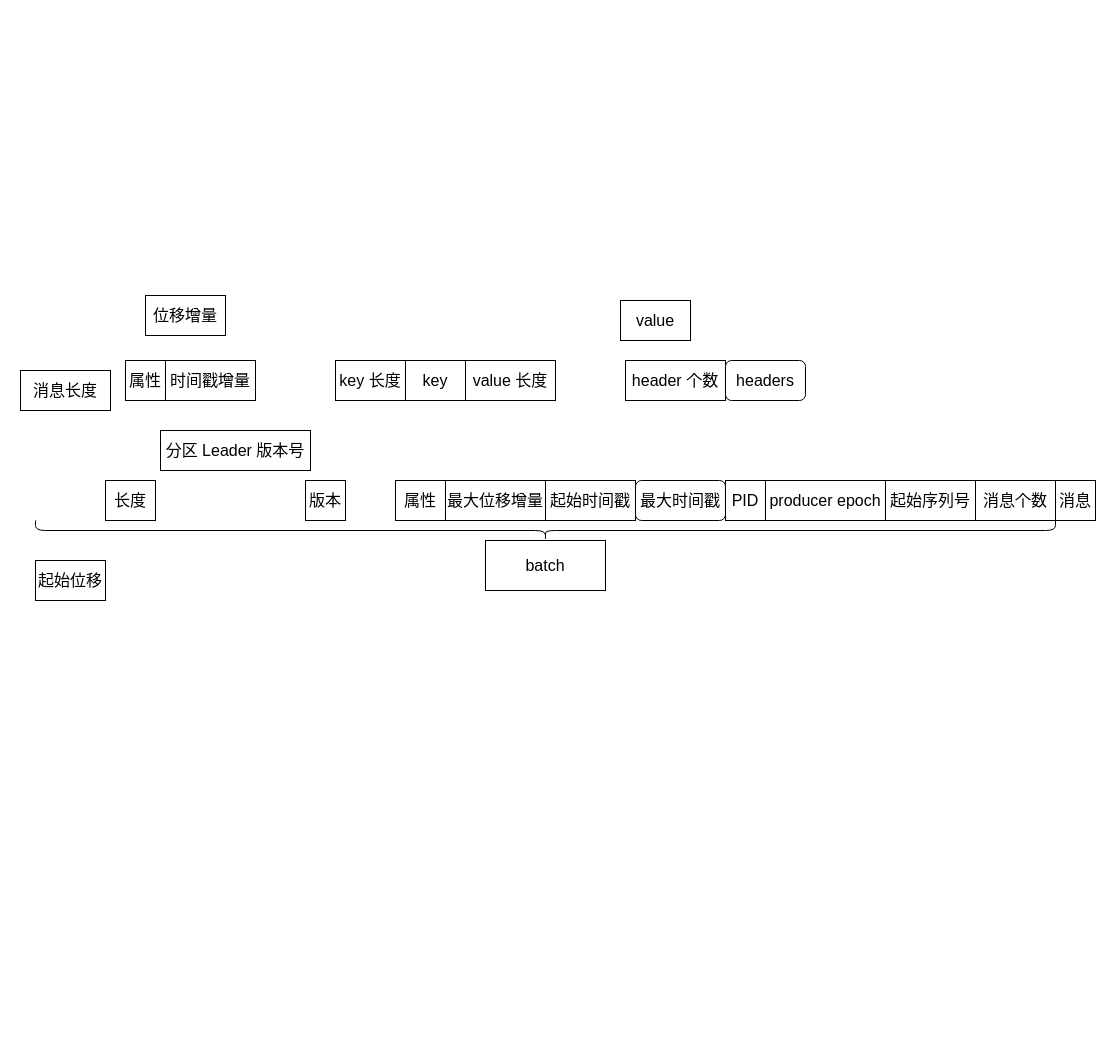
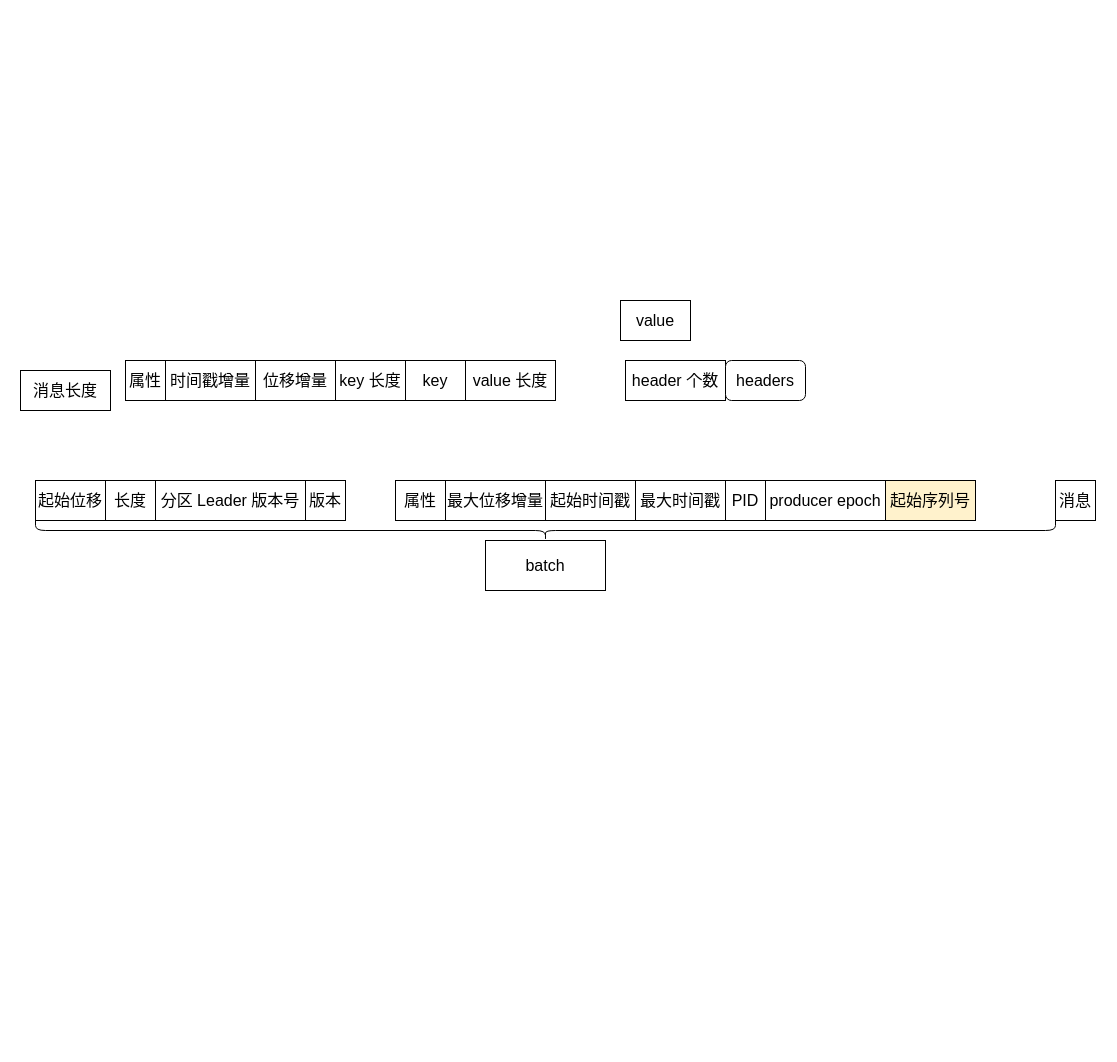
- <mxCell id="5" value="&lt;font style=&quot;font-size: 16px&quot;&gt;位移增量&lt;/font&gt;" style="rounded=0;whiteSpace=wrap;html=1;" vertex="1" parent="1"><mxGeometry x="145" y="295" width="80" height="40" as="geometry" /></mxCell>
+ <mxCell id="5" value="&lt;font style=&quot;font-size: 16px&quot;&gt;位移增量&lt;/font&gt;" style="rounded=0;whiteSpace=wrap;html=1;" vertex="1" parent="1"><mxGeometry x="255" y="360" width="80" height="40" as="geometry" /></mxCell>
- <mxCell id="14" value="&lt;font style=&quot;font-size: 16px&quot;&gt;分区 Leader 版本号&lt;/font&gt;" style="rounded=0;whiteSpace=wrap;html=1;" vertex="1" parent="1"><mxGeometry x="160" y="430" width="150" height="40" as="geometry" /></mxCell>
+ <mxCell id="14" value="&lt;font style=&quot;font-size: 16px&quot;&gt;分区 Leader 版本号&lt;/font&gt;" style="rounded=0;whiteSpace=wrap;html=1;" vertex="1" parent="1"><mxGeometry x="155" y="480" width="150" height="40" as="geometry" /></mxCell>
- <mxCell id="19" value="&lt;font style=&quot;font-size: 16px&quot;&gt;最大时间戳&lt;/font&gt;" style="whiteSpace=wrap;html=1;rounded=1;" vertex="1" parent="1"><mxGeometry x="635" y="480" width="90" height="40" as="geometry" /></mxCell>
+ <mxCell id="19" value="&lt;font style=&quot;font-size: 16px&quot;&gt;最大时间戳&lt;/font&gt;" style="rounded=0;whiteSpace=wrap;html=1;" vertex="1" parent="1"><mxGeometry x="635" y="480" width="90" height="40" as="geometry" /></mxCell>
- <mxCell id="22" value="&lt;font style=&quot;font-size: 16px&quot;&gt;起始序列号&lt;/font&gt;" style="rounded=0;whiteSpace=wrap;html=1;" vertex="1" parent="1"><mxGeometry x="885" y="480" width="90" height="40" as="geometry" /></mxCell>
+ <mxCell id="22" value="&lt;font style=&quot;font-size: 16px&quot;&gt;起始序列号&lt;/font&gt;" style="rounded=0;whiteSpace=wrap;html=1;fillColor=#fff2cc;" vertex="1" parent="1"><mxGeometry x="885" y="480" width="90" height="40" as="geometry" /></mxCell>
- <mxCell id="23" value="&lt;font style=&quot;font-size: 16px&quot;&gt;消息个数&lt;/font&gt;" style="rounded=0;whiteSpace=wrap;html=1;" vertex="1" parent="1"><mxGeometry x="975" y="480" width="80" height="40" as="geometry" /></mxCell>
- <mxCell id="12" value="&lt;font style=&quot;font-size: 16px&quot;&gt;起始位移&lt;/font&gt;" style="rounded=0;whiteSpace=wrap;html=1;" vertex="1" parent="1"><mxGeometry x="35" y="560" width="70" height="40" as="geometry" /></mxCell>
+ <mxCell id="12" value="&lt;font style=&quot;font-size: 16px&quot;&gt;起始位移&lt;/font&gt;" style="rounded=0;whiteSpace=wrap;html=1;" vertex="1" parent="1"><mxGeometry x="35" y="480" width="70" height="40" as="geometry" /></mxCell>
